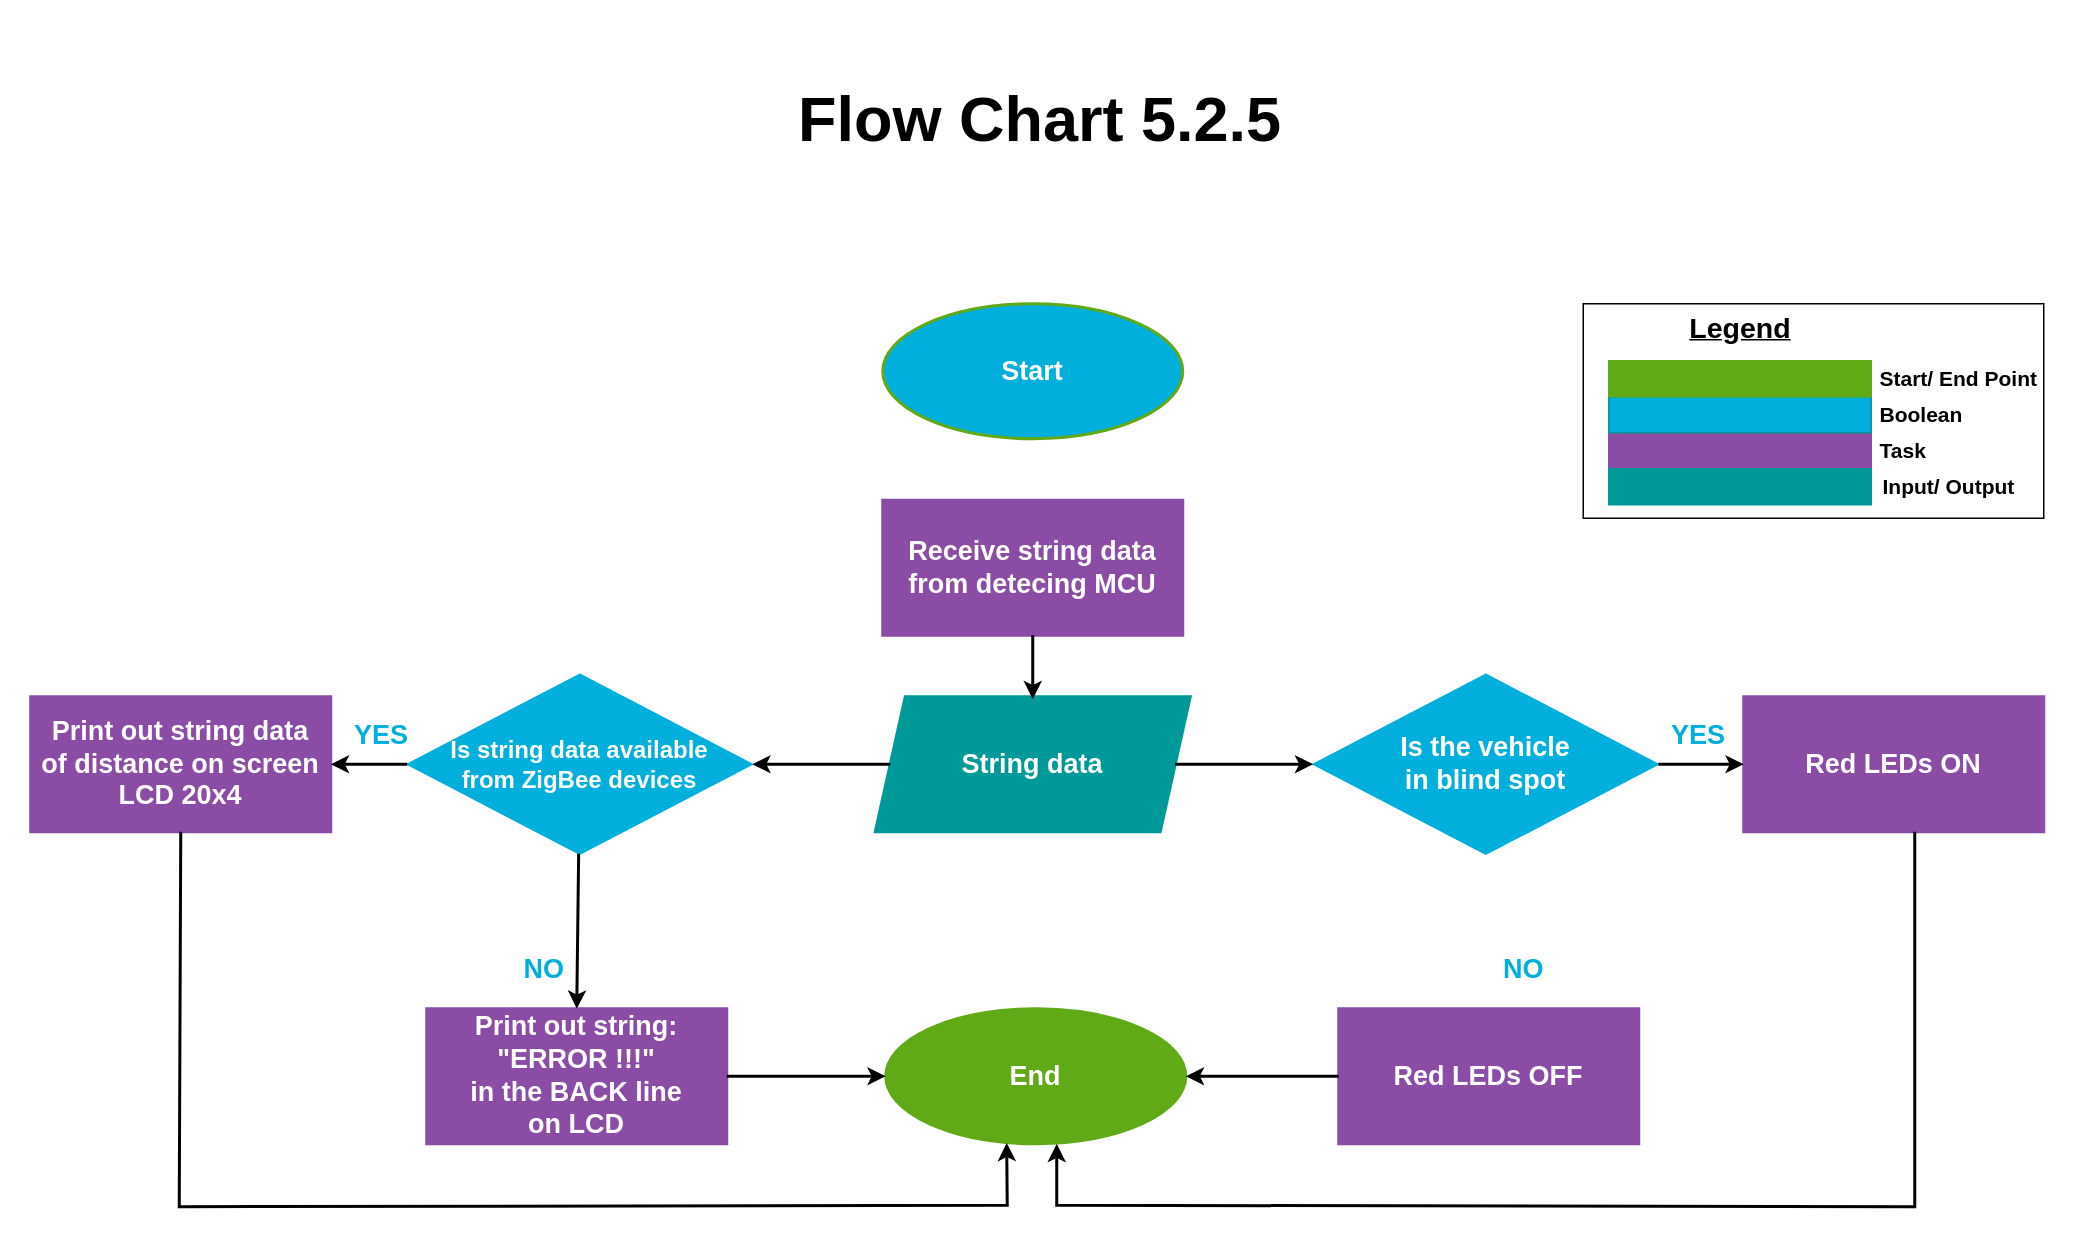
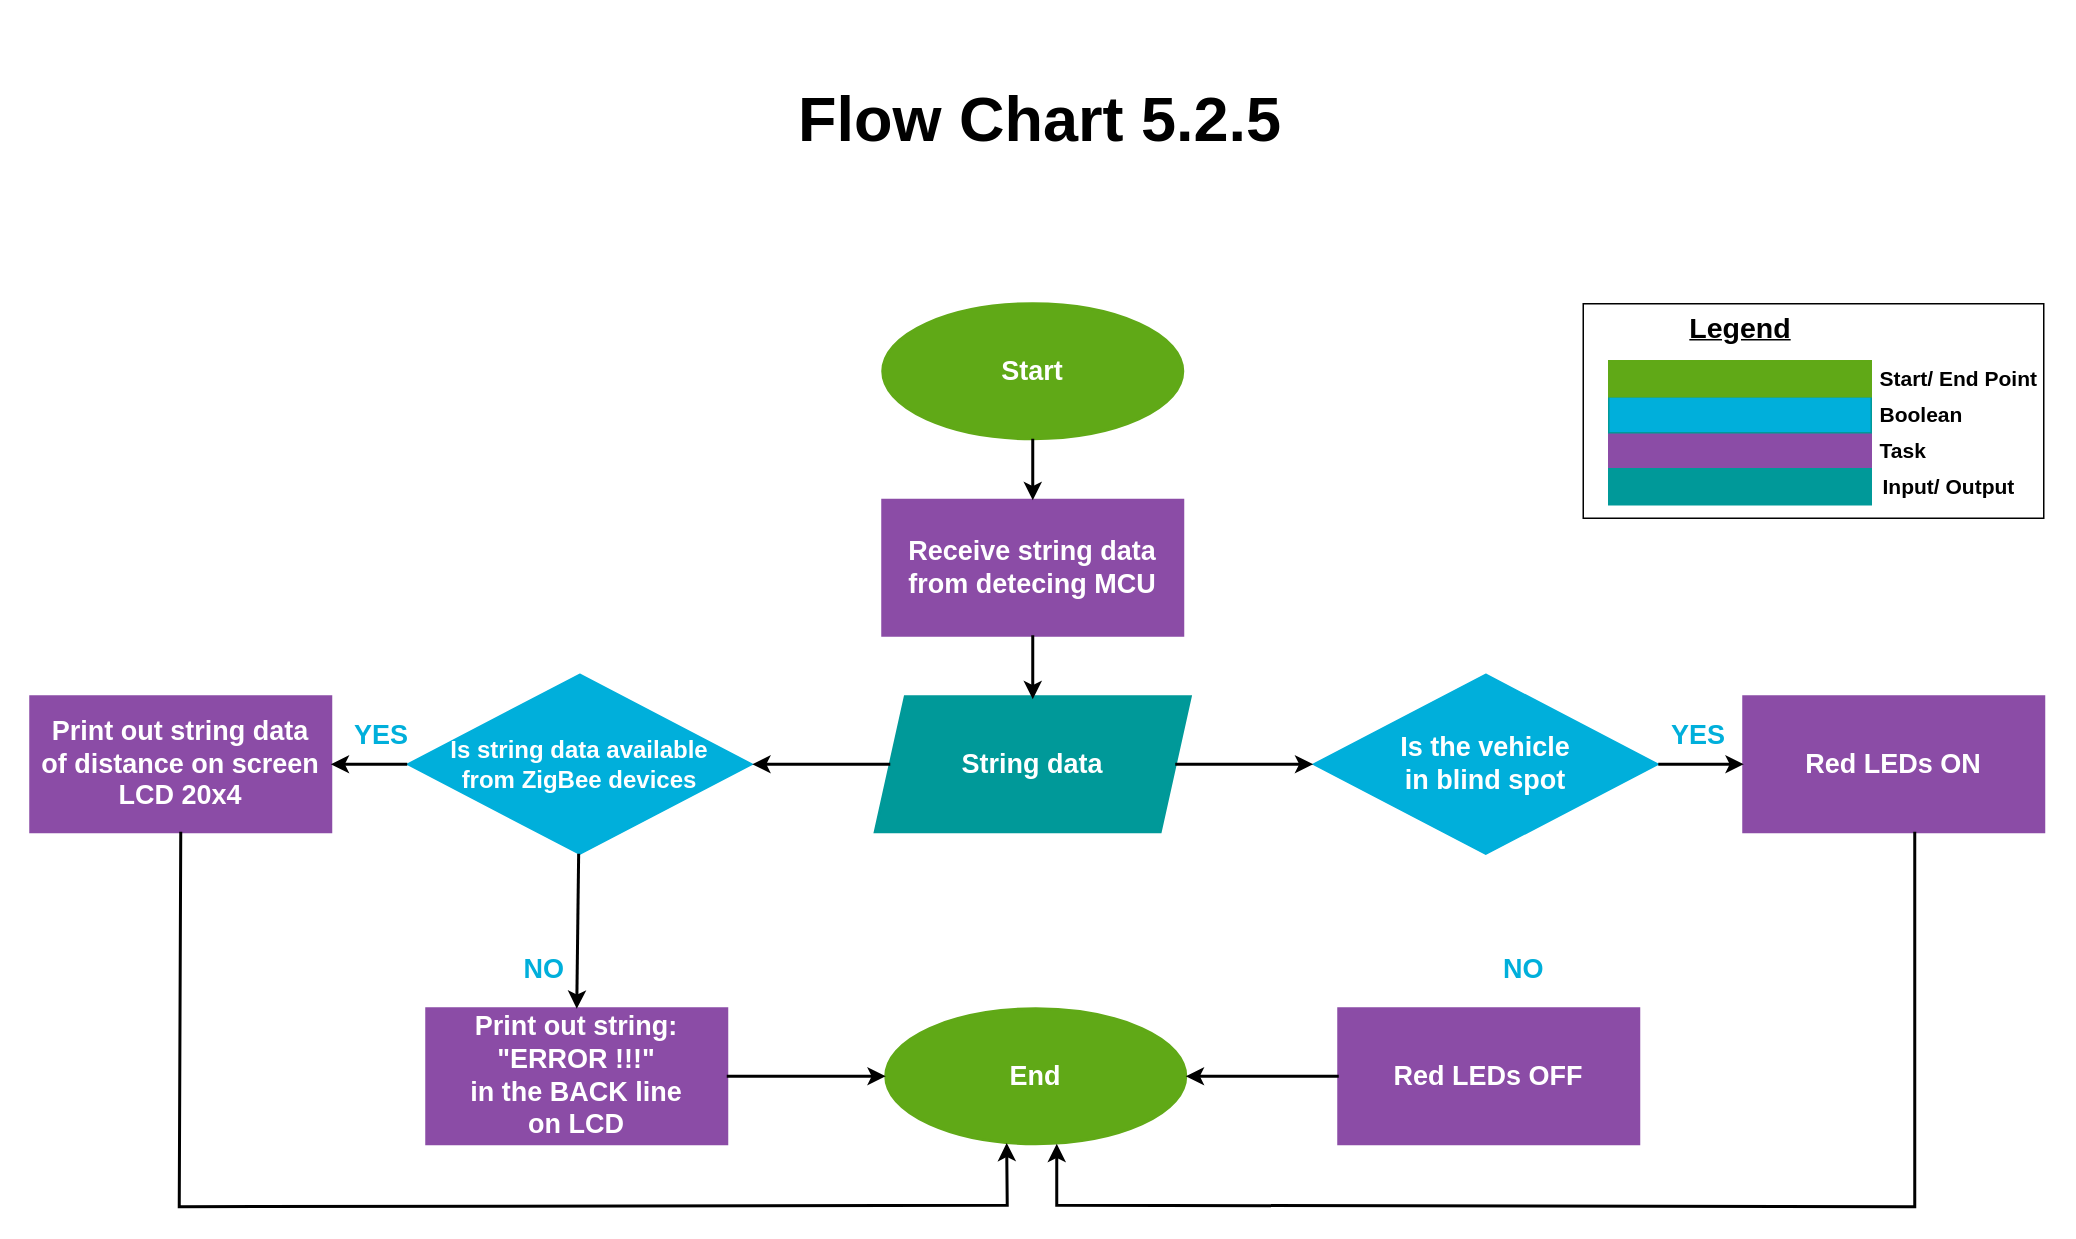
- <mxCell id="2" value="Start" style="ellipse;whiteSpace=wrap;html=1;fontStyle=1;fontFamily=Helvetica;fontSize=18;strokeWidth=2;fillColor=#00afdb;strokeColor=#60A917;fontColor=#ffffff;" parent="1" vertex="1"><mxGeometry x="588" y="202" width="200" height="90" as="geometry" /></mxCell>
+ <mxCell id="2" value="Start" style="ellipse;whiteSpace=wrap;html=1;fontStyle=1;fontFamily=Helvetica;fontSize=18;strokeWidth=2;fillColor=#60a917;strokeColor=#60A917;fontColor=#ffffff;" parent="1" vertex="1"><mxGeometry x="588" y="202" width="200" height="90" as="geometry" /></mxCell>
+ <mxCell id="27" value="" style="endArrow=classic;html=1;rounded=0;strokeWidth=2;entryX=0.5;entryY=0;entryDx=0;entryDy=0;exitX=0.5;exitY=1;exitDx=0;exitDy=0;" parent="1" source="2" target="5" edge="1"><mxGeometry width="50" height="50" relative="1" as="geometry"><mxPoint x="646.5" y="306" as="sourcePoint" /><mxPoint x="729.5" y="306" as="targetPoint" /></mxGeometry></mxCell>
